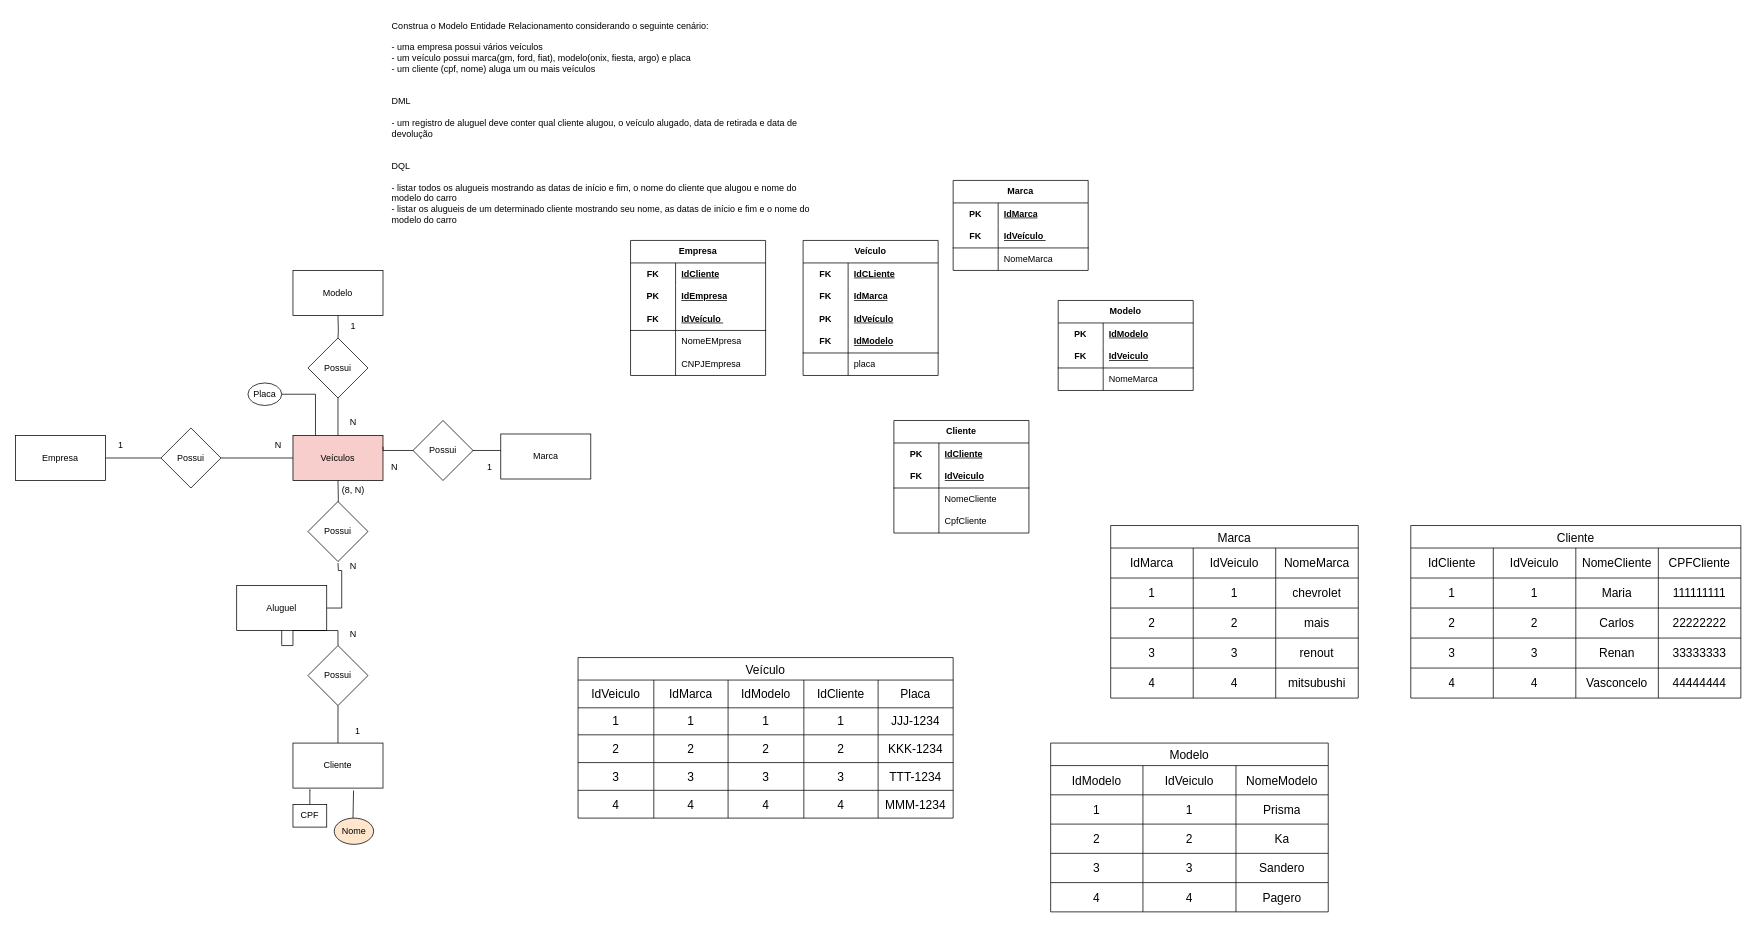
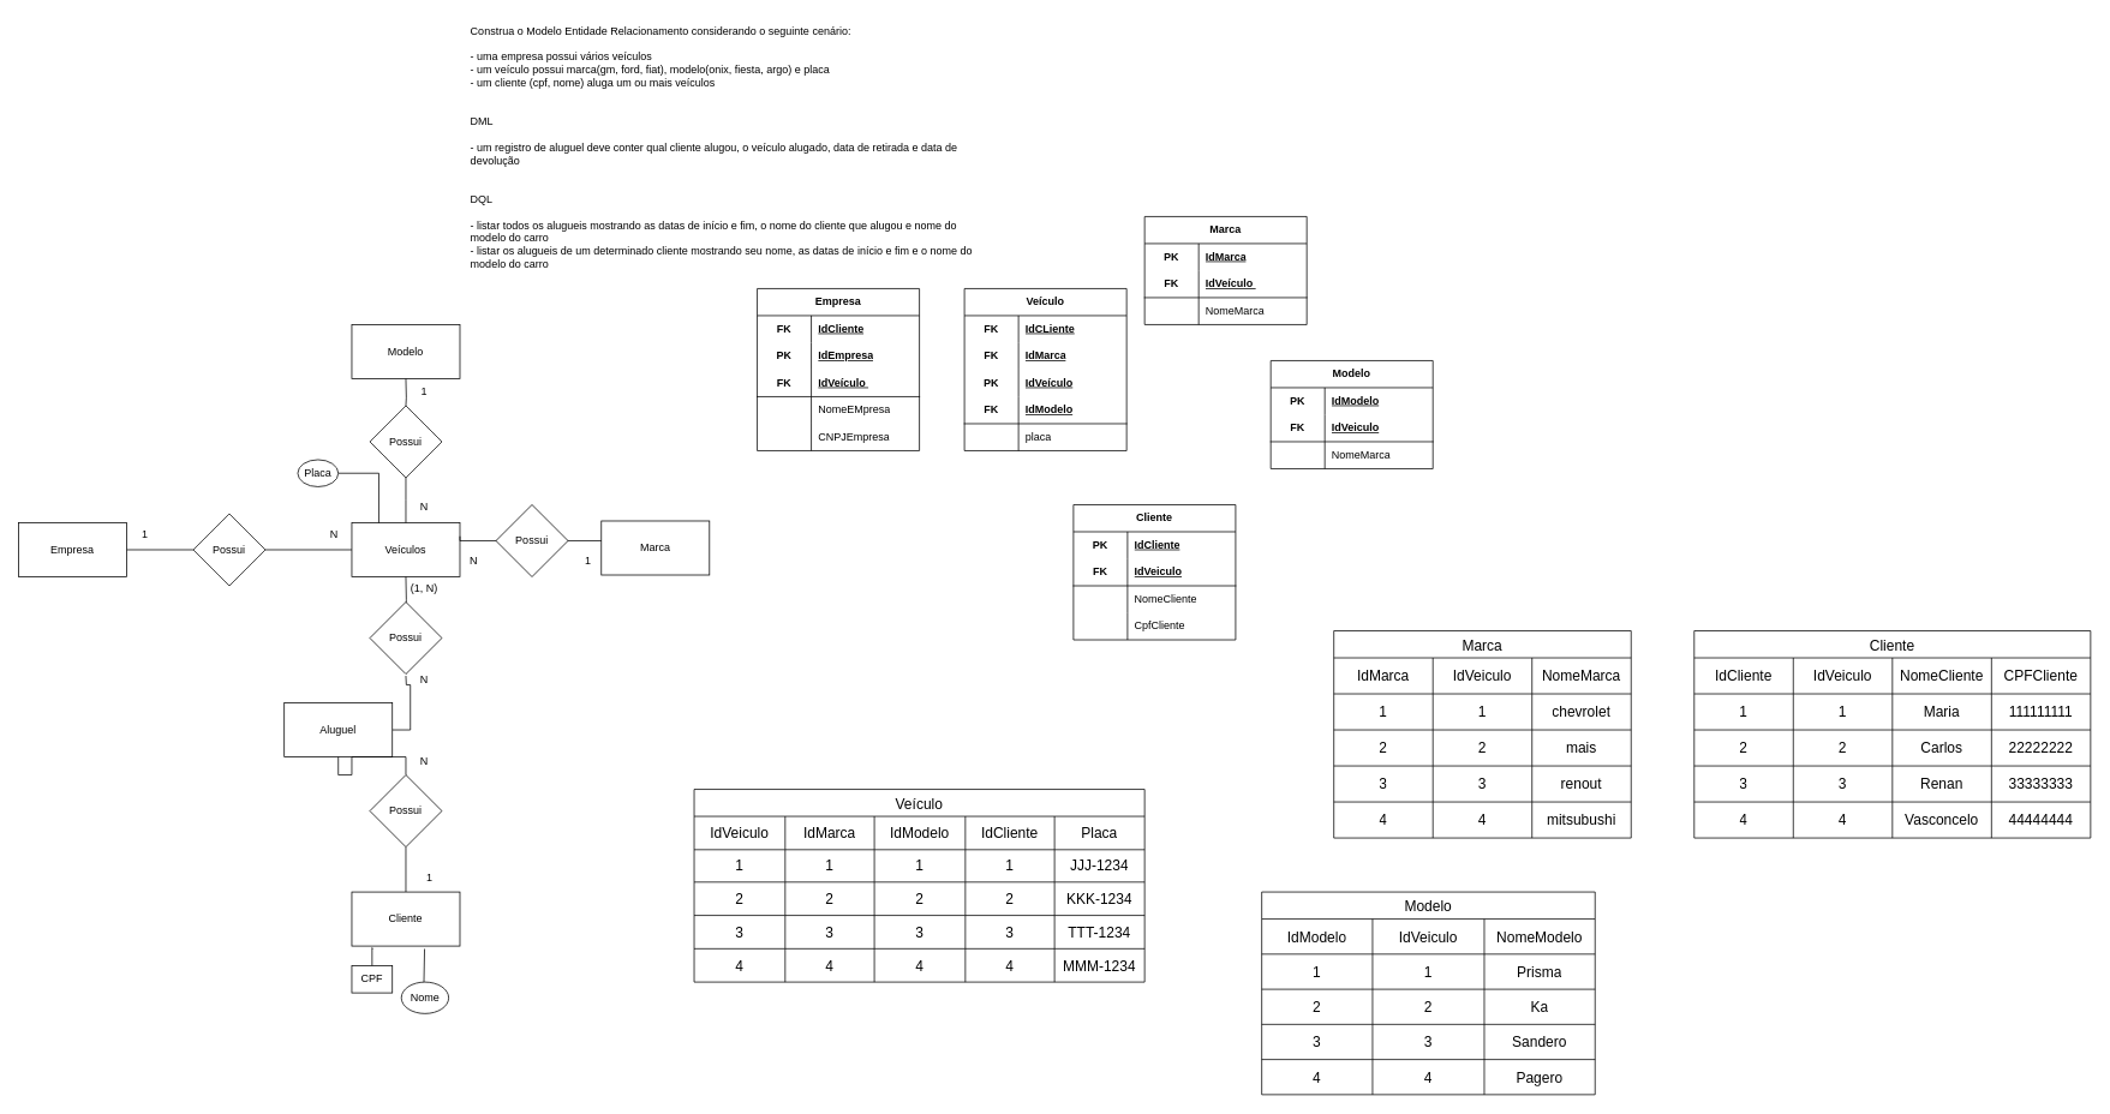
- <mxCell id="7" value="Veículos" style="rounded=0;whiteSpace=wrap;html=1;fillColor=#f8cecc;" parent="1" vertex="1"><mxGeometry x="390" y="580" width="120" height="60" as="geometry" /></mxCell>
+ <mxCell id="7" value="Veículos" style="rounded=0;whiteSpace=wrap;html=1;" parent="1" vertex="1"><mxGeometry x="390" y="580" width="120" height="60" as="geometry" /></mxCell>
- <mxCell id="15" value="(8, N)" style="text;html=1;align=center;verticalAlign=middle;resizable=0;points=[];autosize=1;strokeColor=none;fillColor=none;" parent="1" vertex="1"><mxGeometry x="445" y="638" width="50" height="30" as="geometry" /></mxCell>
+ <mxCell id="15" value="(1, N)" style="text;html=1;align=center;verticalAlign=middle;resizable=0;points=[];autosize=1;strokeColor=none;fillColor=none;" parent="1" vertex="1"><mxGeometry x="445" y="638" width="50" height="30" as="geometry" /></mxCell>
- <mxCell id="20" value="Nome" style="ellipse;whiteSpace=wrap;html=1;fillColor=#ffe6cc;" parent="1" vertex="1"><mxGeometry x="445" y="1090" width="52.5" height="35" as="geometry" /></mxCell>
+ <mxCell id="20" value="Nome" style="ellipse;whiteSpace=wrap;html=1;" parent="1" vertex="1"><mxGeometry x="445" y="1090" width="52.5" height="35" as="geometry" /></mxCell>
